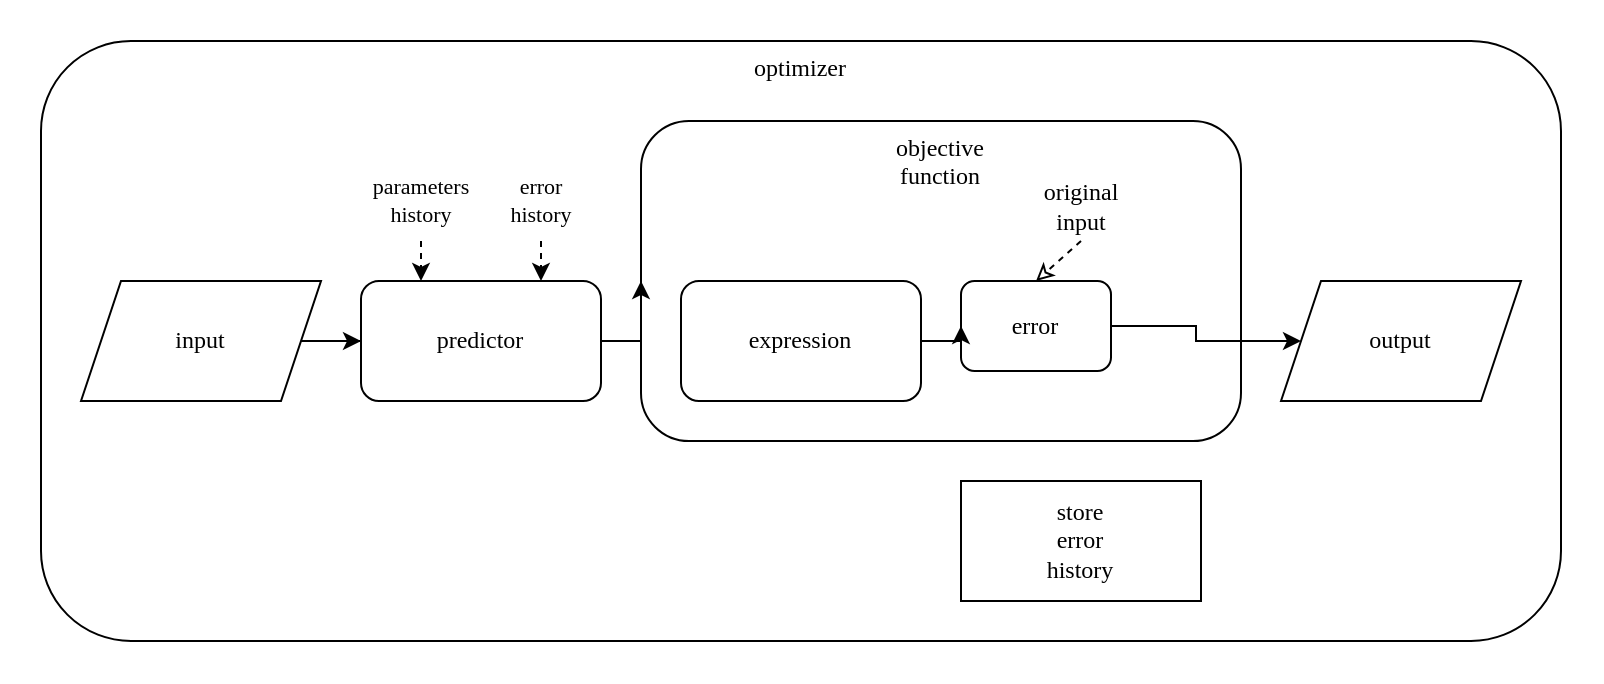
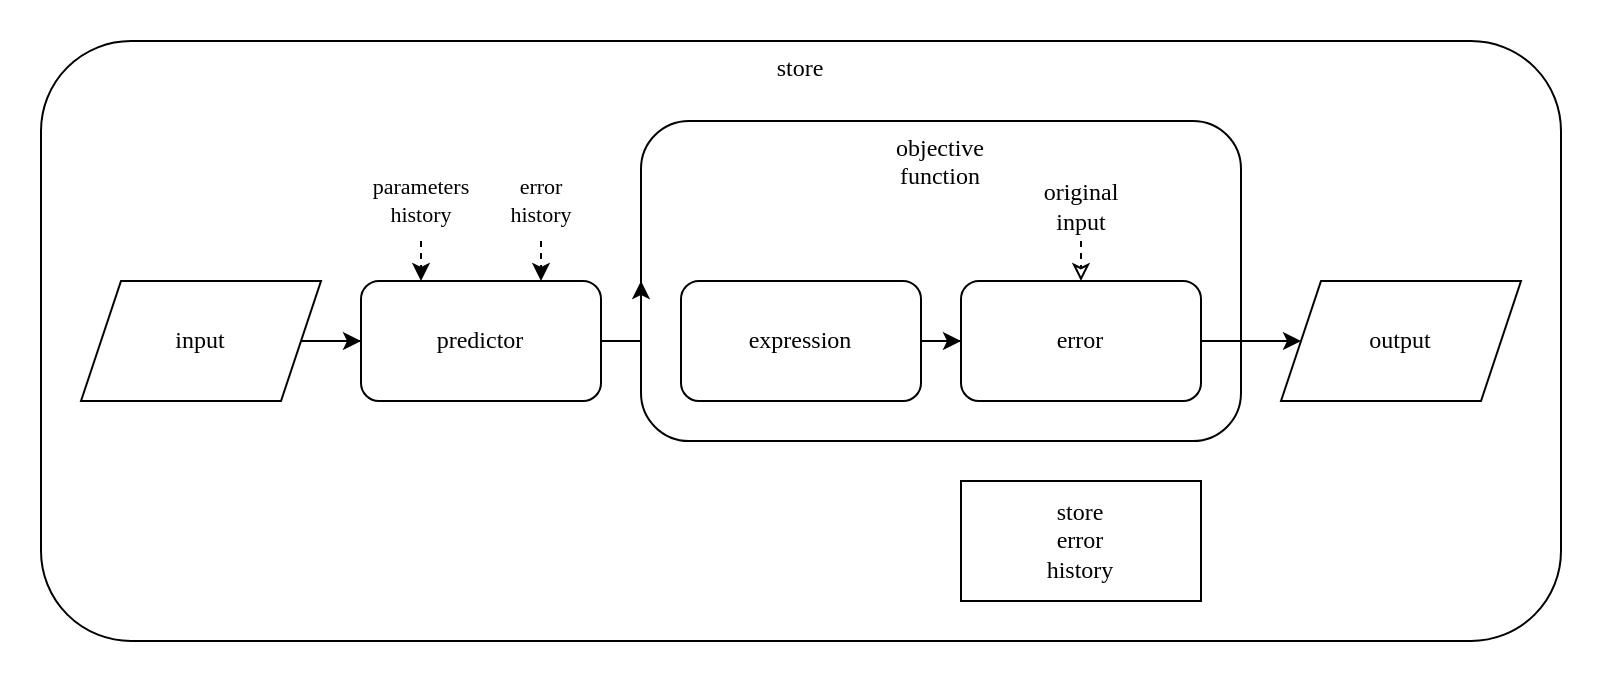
- <mxCell id="2" value="&lt;div&gt;optimizer&lt;/div&gt;" style="rounded=1;whiteSpace=wrap;html=1;fontFamily=Jetbrains Mono;fillColor=none;verticalAlign=top;align=center;labelPosition=center;verticalLabelPosition=middle;spacing=2;spacingLeft=0;spacingTop=0;fontSize=12;fontColor=light-dark(#000000,#FFFFFF);fillOpacity=0;strokeColor=default;" parent="1" vertex="1"><mxGeometry x="20" y="20" width="760" height="300" as="geometry" /></mxCell>
+ <mxCell id="2" value="&lt;div&gt;store&lt;/div&gt;" style="rounded=1;whiteSpace=wrap;html=1;fontFamily=Jetbrains Mono;fillColor=none;verticalAlign=top;align=center;labelPosition=center;verticalLabelPosition=middle;spacing=2;spacingLeft=0;spacingTop=0;fontSize=12;fontColor=light-dark(#000000,#FFFFFF);fillOpacity=0;strokeColor=default;" parent="1" vertex="1"><mxGeometry x="20" y="20" width="760" height="300" as="geometry" /></mxCell>
- <mxCell id="8" value="error" style="rounded=1;whiteSpace=wrap;html=1;fontFamily=Jetbrains Mono;fontSize=12;fontColor=light-dark(#000000,#FFFFFF);fillOpacity=0;" parent="1" vertex="1"><mxGeometry x="480" y="140" width="75" height="45" as="geometry" /></mxCell>
+ <mxCell id="8" value="error" style="rounded=1;whiteSpace=wrap;html=1;fontFamily=Jetbrains Mono;fontSize=12;fontColor=light-dark(#000000,#FFFFFF);fillOpacity=0;" parent="1" vertex="1"><mxGeometry x="480" y="140" width="120" height="60" as="geometry" /></mxCell>
